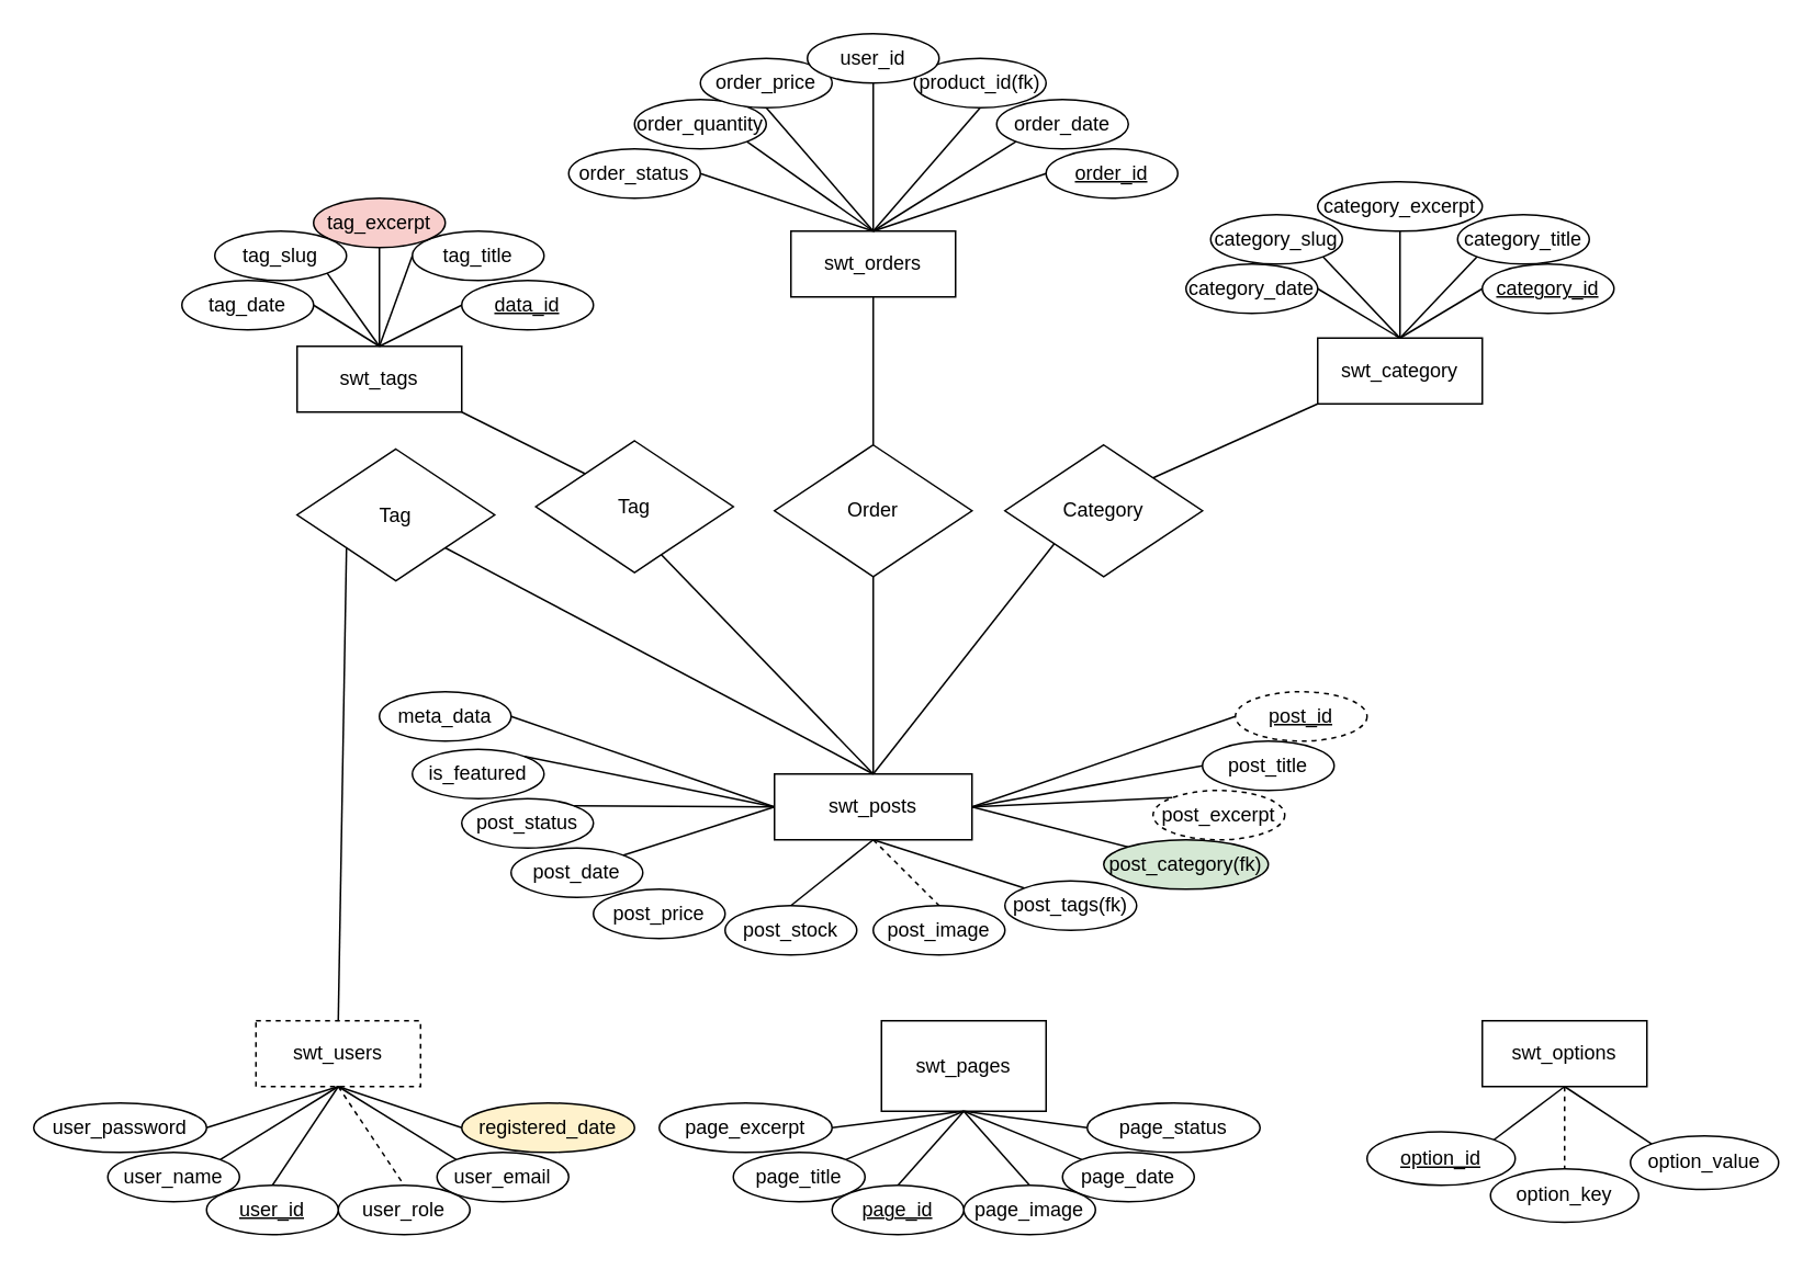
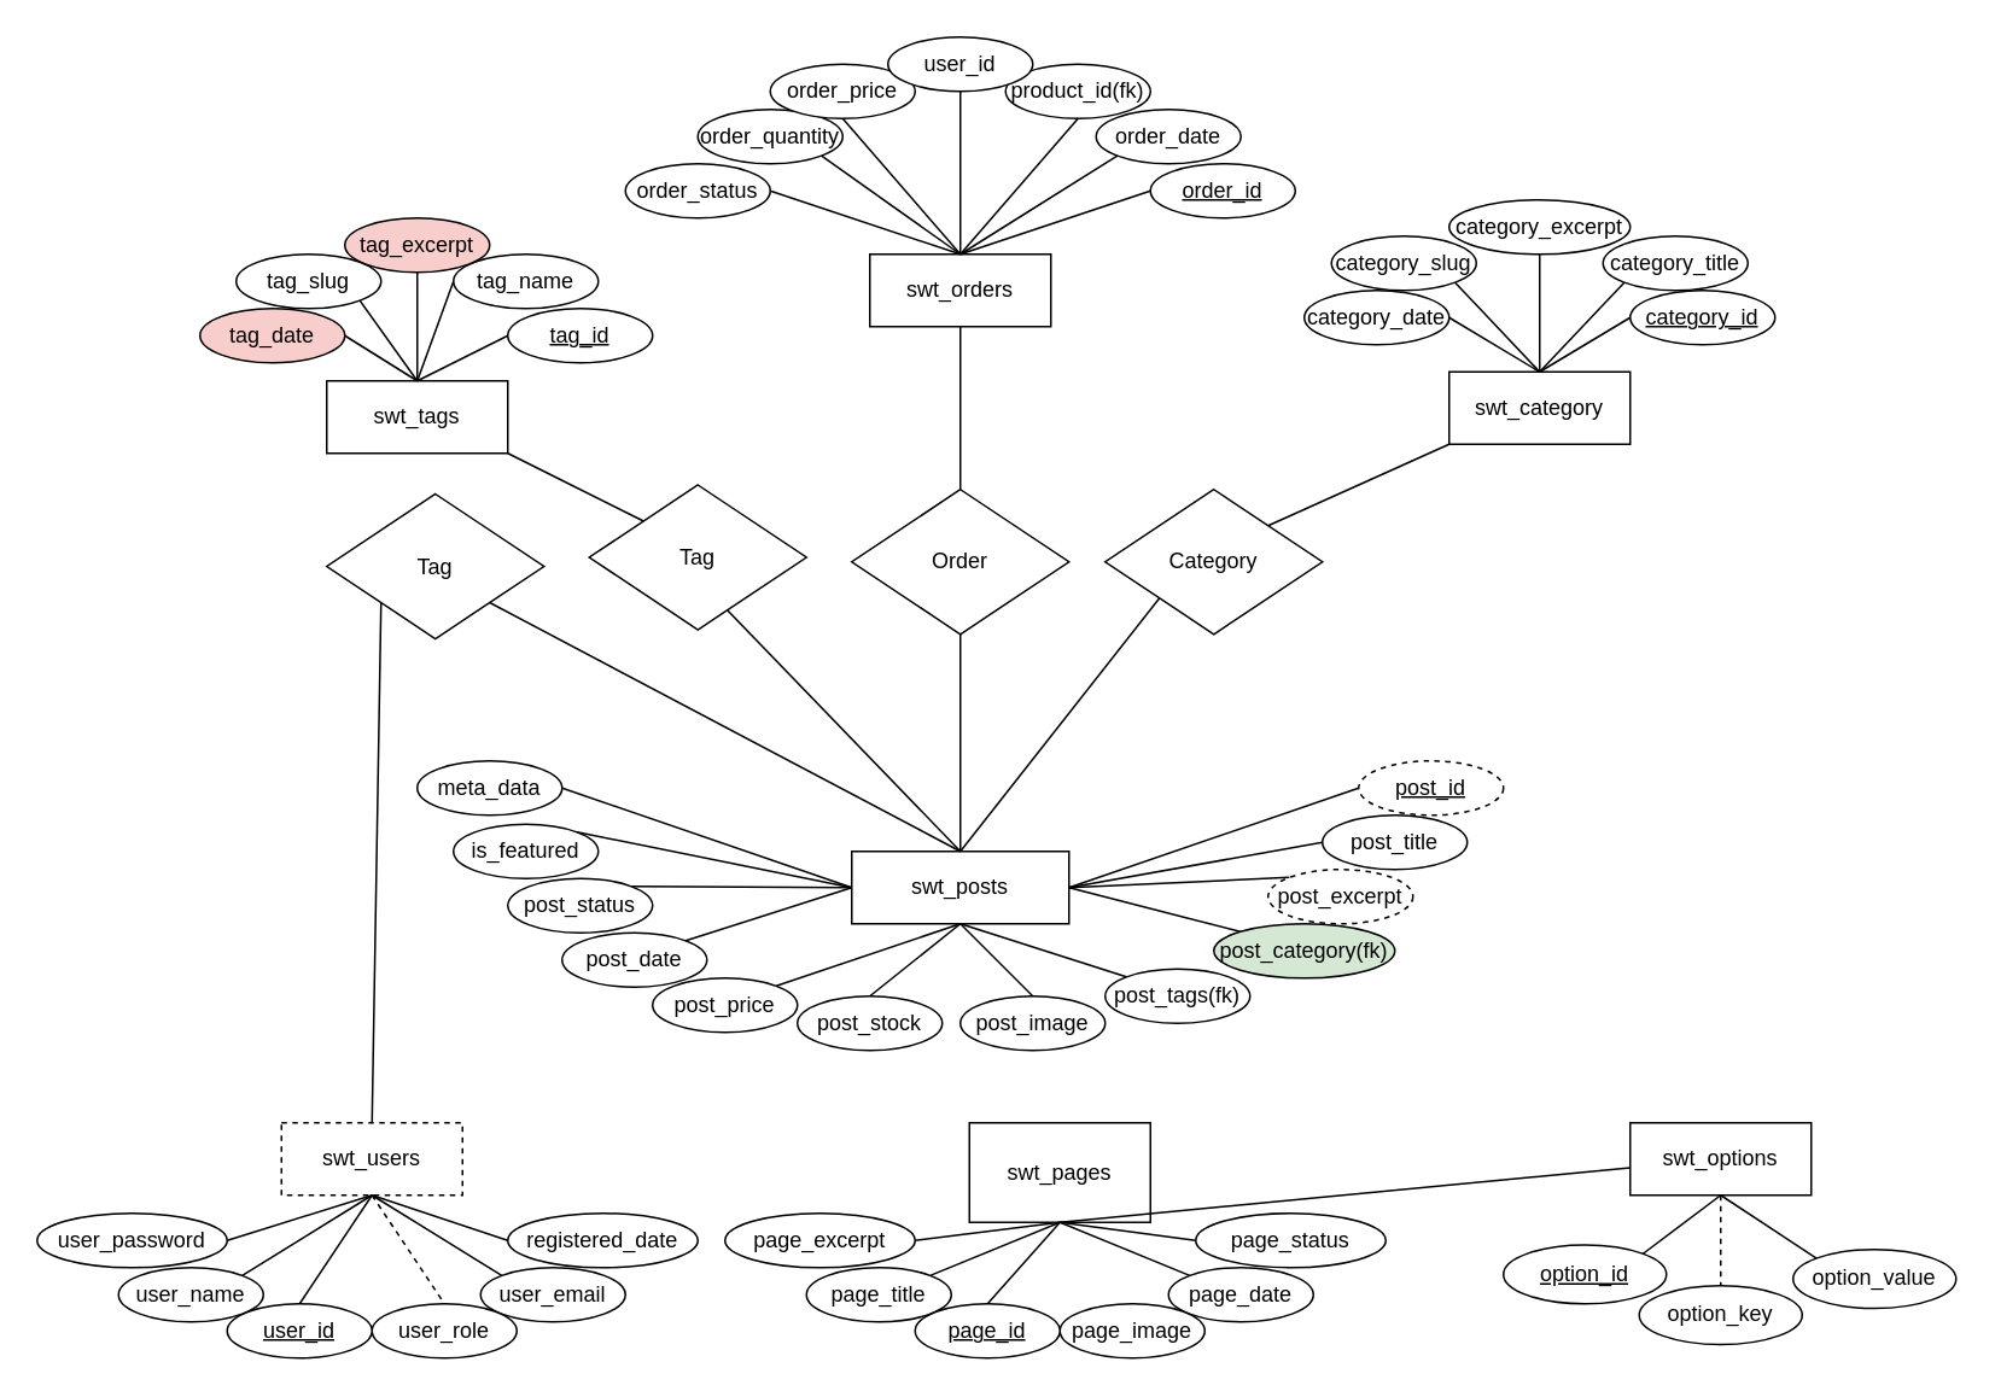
- <mxCell id="59" value="tag_title" style="ellipse;whiteSpace=wrap;html=1;align=center;" parent="1" vertex="1"><mxGeometry x="250" y="140" width="80" height="30" as="geometry" /></mxCell>
+ <mxCell id="59" value="tag_name" style="ellipse;whiteSpace=wrap;html=1;align=center;" parent="1" vertex="1"><mxGeometry x="250" y="140" width="80" height="30" as="geometry" /></mxCell>
- <mxCell id="62" value="tag_date" style="ellipse;whiteSpace=wrap;html=1;align=center;" parent="1" vertex="1"><mxGeometry x="110" y="170" width="80" height="30" as="geometry" /></mxCell>
+ <mxCell id="62" value="tag_date" style="ellipse;whiteSpace=wrap;html=1;align=center;fillColor=#f8cecc;" parent="1" vertex="1"><mxGeometry x="110" y="170" width="80" height="30" as="geometry" /></mxCell>
- <mxCell id="58" value="data_id" style="ellipse;whiteSpace=wrap;html=1;align=center;fontStyle=4;" parent="1" vertex="1"><mxGeometry x="280" y="170" width="80" height="30" as="geometry" /></mxCell>
+ <mxCell id="58" value="tag_id" style="ellipse;whiteSpace=wrap;html=1;align=center;fontStyle=4;" parent="1" vertex="1"><mxGeometry x="280" y="170" width="80" height="30" as="geometry" /></mxCell>
+ <mxCell id="21" value="" style="endArrow=none;html=1;rounded=0;exitX=1;exitY=0;exitDx=0;exitDy=0;entryX=0.5;entryY=1;entryDx=0;entryDy=0;" parent="1" source="14" target="2" edge="1"><mxGeometry relative="1" as="geometry"><mxPoint x="370" y="175" as="sourcePoint" /><mxPoint x="320" y="215" as="targetPoint" /></mxGeometry></mxCell>
- <mxCell id="28" value="" style="endArrow=none;html=1;rounded=0;exitX=0.5;exitY=1;exitDx=0;exitDy=0;entryX=0.5;entryY=0;entryDx=0;entryDy=0;dashed=1;" parent="1" source="2" target="12" edge="1"><mxGeometry relative="1" as="geometry"><mxPoint x="530" y="465" as="sourcePoint" /><mxPoint x="460" y="575" as="targetPoint" /></mxGeometry></mxCell>
+ <mxCell id="28" value="" style="endArrow=none;html=1;rounded=0;exitX=0.5;exitY=1;exitDx=0;exitDy=0;entryX=0.5;entryY=0;entryDx=0;entryDy=0;" parent="1" source="2" target="12" edge="1"><mxGeometry relative="1" as="geometry"><mxPoint x="530" y="465" as="sourcePoint" /><mxPoint x="460" y="575" as="targetPoint" /></mxGeometry></mxCell>
- <mxCell id="87" value="registered_date" style="ellipse;whiteSpace=wrap;html=1;align=center;fillColor=#fff2cc;" vertex="1" parent="1"><mxGeometry x="280" y="670" width="105" height="30" as="geometry" /></mxCell>
+ <mxCell id="87" value="registered_date" style="ellipse;whiteSpace=wrap;html=1;align=center;" vertex="1" parent="1"><mxGeometry x="280" y="670" width="105" height="30" as="geometry" /></mxCell>
- <mxCell id="99" value="" style="endArrow=none;html=1;rounded=0;exitX=0.5;exitY=1;exitDx=0;exitDy=0;entryX=0.5;entryY=0;entryDx=0;entryDy=0;" edge="1" parent="1" source="93" target="104"><mxGeometry relative="1" as="geometry"><mxPoint x="645" y="660" as="sourcePoint" /><mxPoint x="630.478" y="730.509" as="targetPoint" /></mxGeometry></mxCell>
+ <mxCell id="99" value="" style="endArrow=none;html=1;rounded=0;exitX=0.5;exitY=1;exitDx=0;exitDy=0;" edge="1" parent="1" source="93" target="3"><mxGeometry relative="1" as="geometry"><mxPoint x="645" y="660" as="sourcePoint" /><mxPoint x="630.478" y="730.509" as="targetPoint" /></mxGeometry></mxCell>
